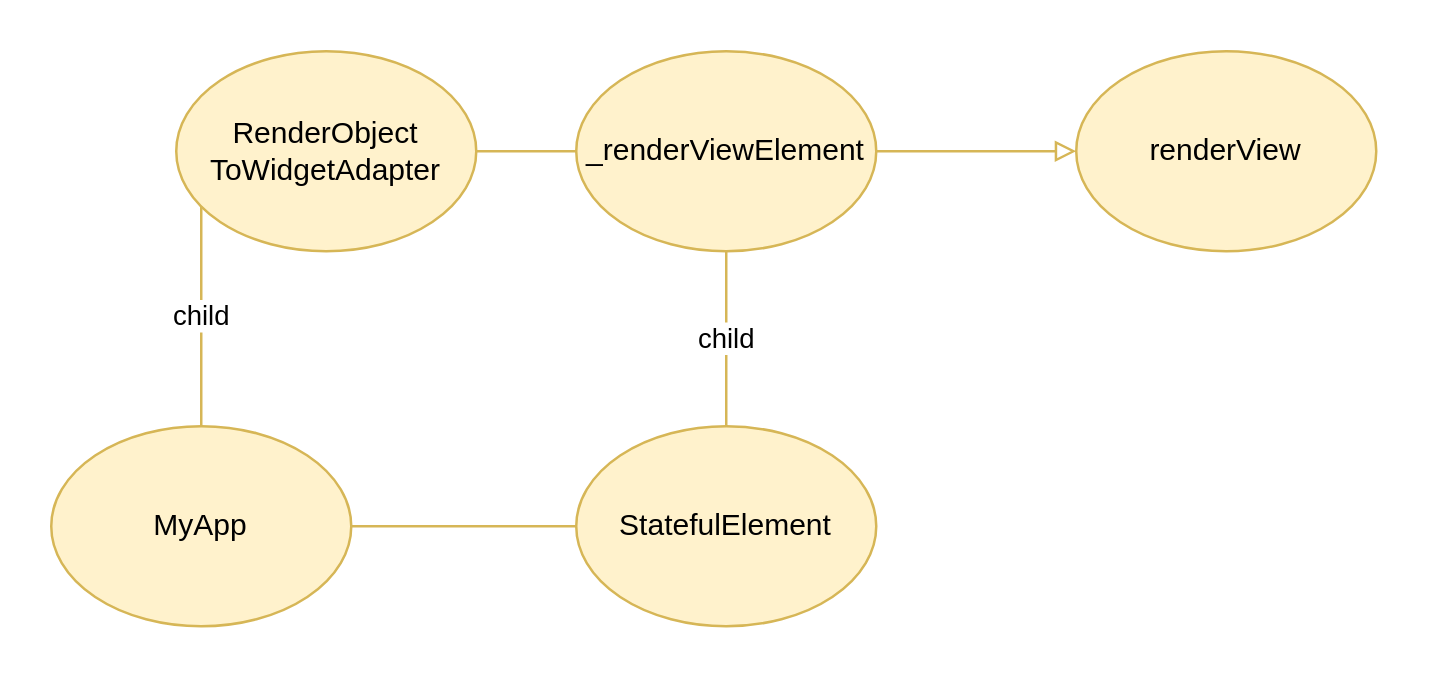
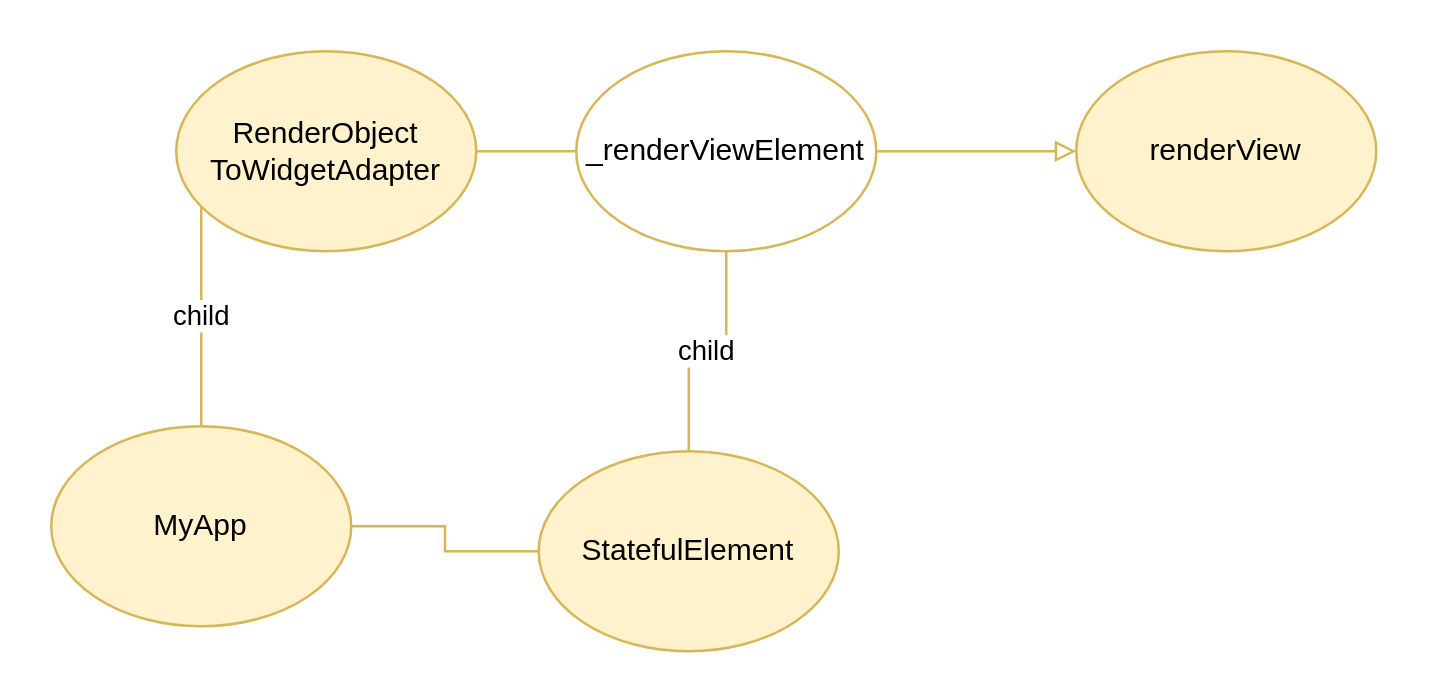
- <mxCell id="6" value="_renderViewElement" style="ellipse;whiteSpace=wrap;html=1;fillColor=#fff2cc;strokeColor=#d6b656;" vertex="1" parent="1"><mxGeometry x="230" y="20" width="120" height="80" as="geometry" /></mxCell>
+ <mxCell id="6" value="_renderViewElement" style="ellipse;whiteSpace=wrap;html=1;fillColor=#ffffff;strokeColor=#d6b656;" vertex="1" parent="1"><mxGeometry x="230" y="20" width="120" height="80" as="geometry" /></mxCell>
- <mxCell id="11" value="StatefulElement" style="ellipse;whiteSpace=wrap;html=1;fillColor=#fff2cc;strokeColor=#d6b656;" vertex="1" parent="1"><mxGeometry x="230" y="170" width="120" height="80" as="geometry" /></mxCell>
+ <mxCell id="11" value="StatefulElement" style="ellipse;whiteSpace=wrap;html=1;fillColor=#fff2cc;strokeColor=#d6b656;" vertex="1" parent="1"><mxGeometry x="215" y="180" width="120" height="80" as="geometry" /></mxCell>
